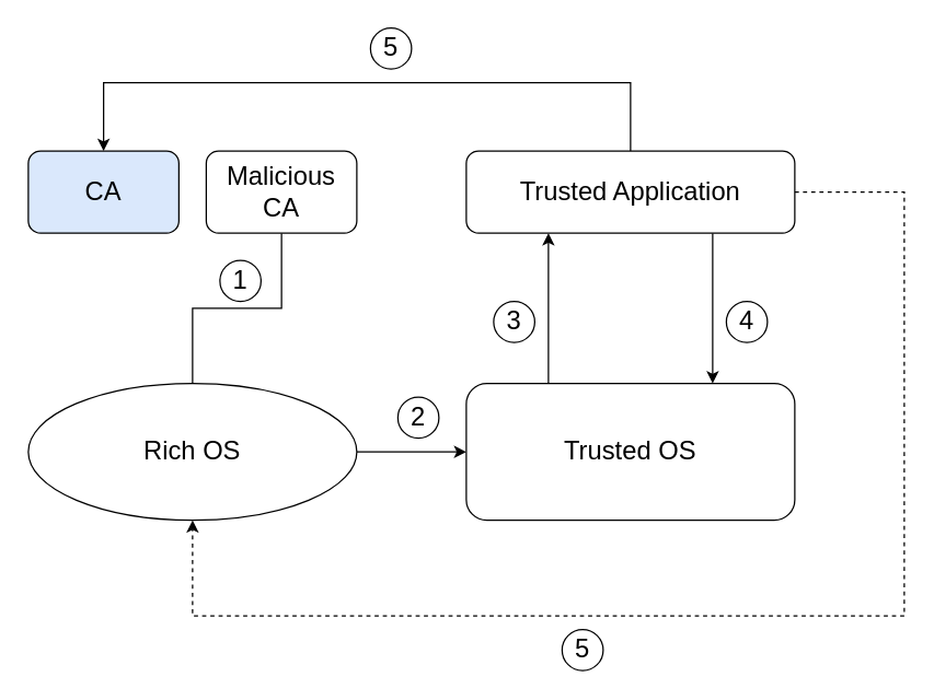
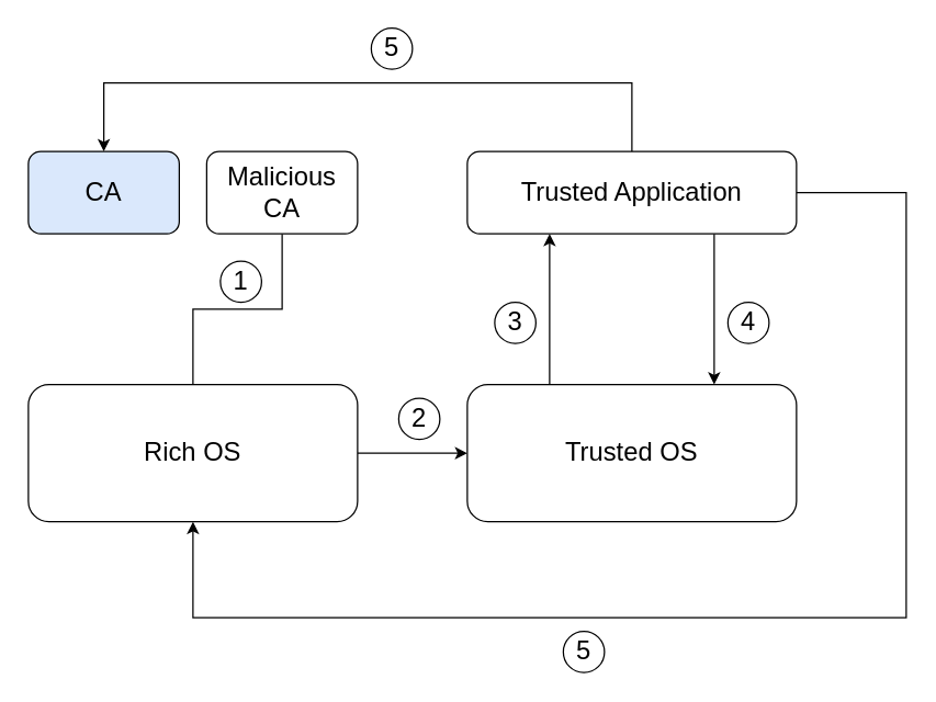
- <mxCell id="4" value="Rich OS" style="ellipse;whiteSpace=wrap;html=1;fontSize=19;" vertex="1" parent="1"><mxGeometry x="20" y="280" width="240" height="100" as="geometry" /></mxCell>
+ <mxCell id="4" value="Rich OS" style="rounded=1;whiteSpace=wrap;html=1;fontSize=19;" vertex="1" parent="1"><mxGeometry x="20" y="280" width="240" height="100" as="geometry" /></mxCell>
- <mxCell id="11" style="edgeStyle=orthogonalEdgeStyle;rounded=0;orthogonalLoop=1;jettySize=auto;html=1;exitX=1;exitY=0.5;exitDx=0;exitDy=0;entryX=0.5;entryY=1;entryDx=0;entryDy=0;fontSize=19;dashed=1;" edge="1" parent="1" source="12" target="4"><mxGeometry relative="1" as="geometry"><Array as="points"><mxPoint x="660" y="140" /><mxPoint x="660" y="450" /><mxPoint x="140" y="450" /></Array></mxGeometry></mxCell>
+ <mxCell id="11" style="edgeStyle=orthogonalEdgeStyle;rounded=0;orthogonalLoop=1;jettySize=auto;html=1;exitX=1;exitY=0.5;exitDx=0;exitDy=0;entryX=0.5;entryY=1;entryDx=0;entryDy=0;fontSize=19;" edge="1" parent="1" source="12" target="4"><mxGeometry relative="1" as="geometry"><Array as="points"><mxPoint x="660" y="140" /><mxPoint x="660" y="450" /><mxPoint x="140" y="450" /></Array></mxGeometry></mxCell>
